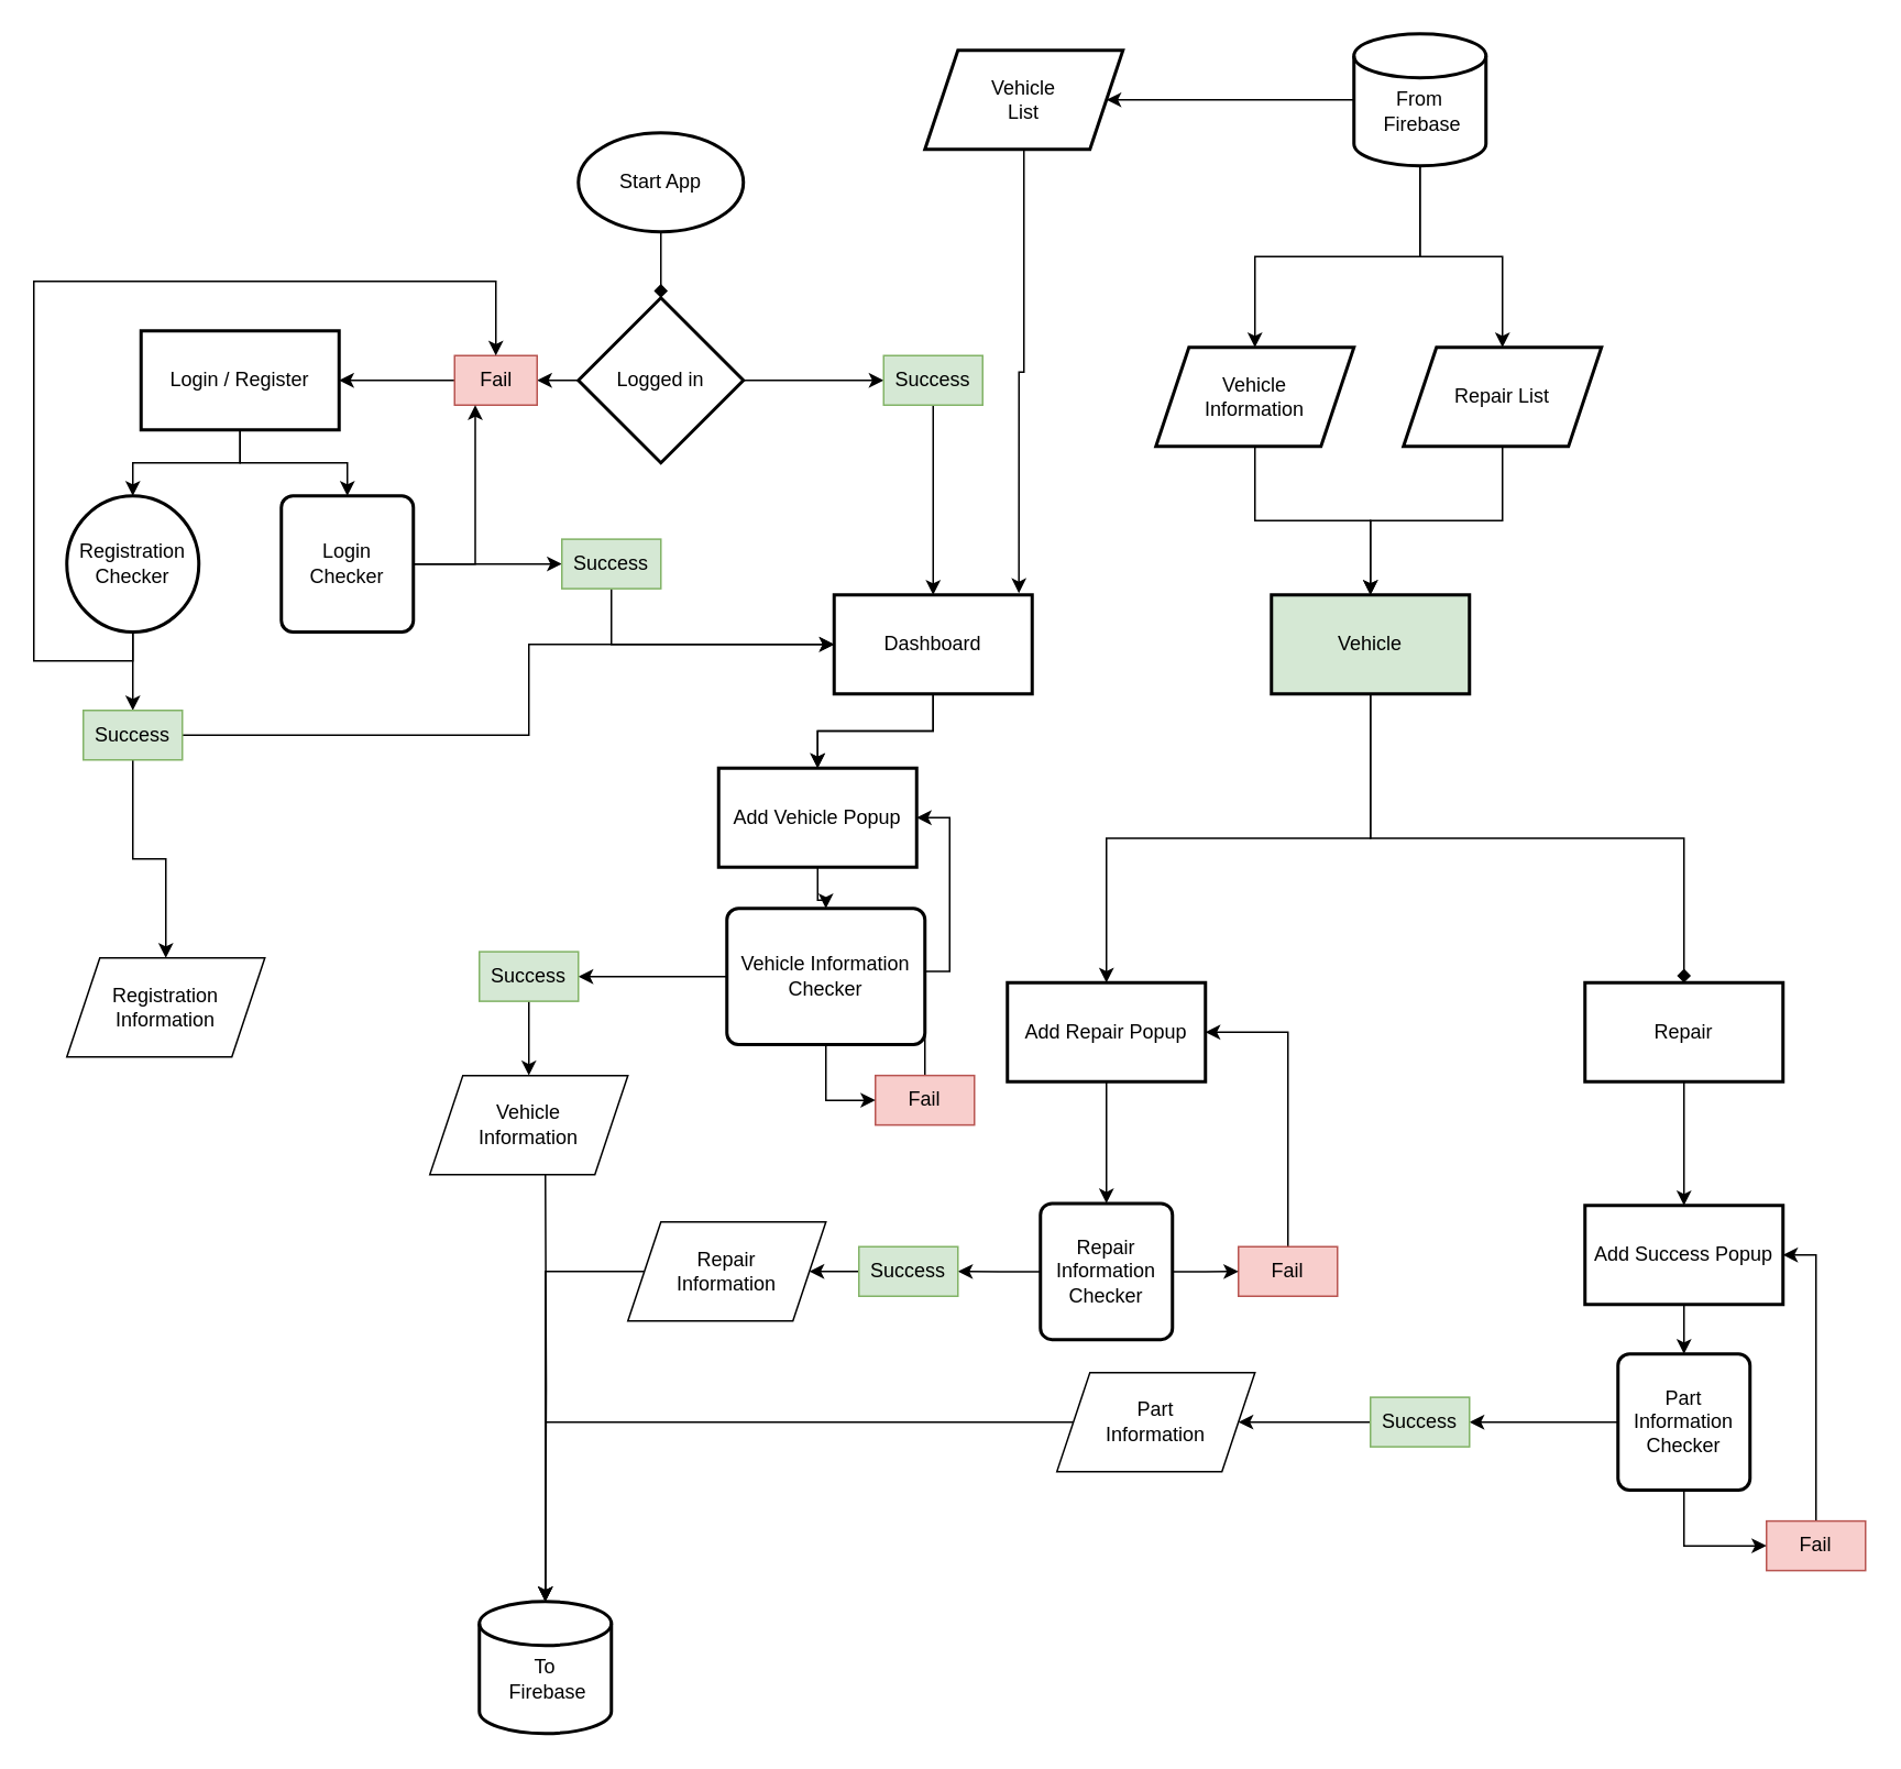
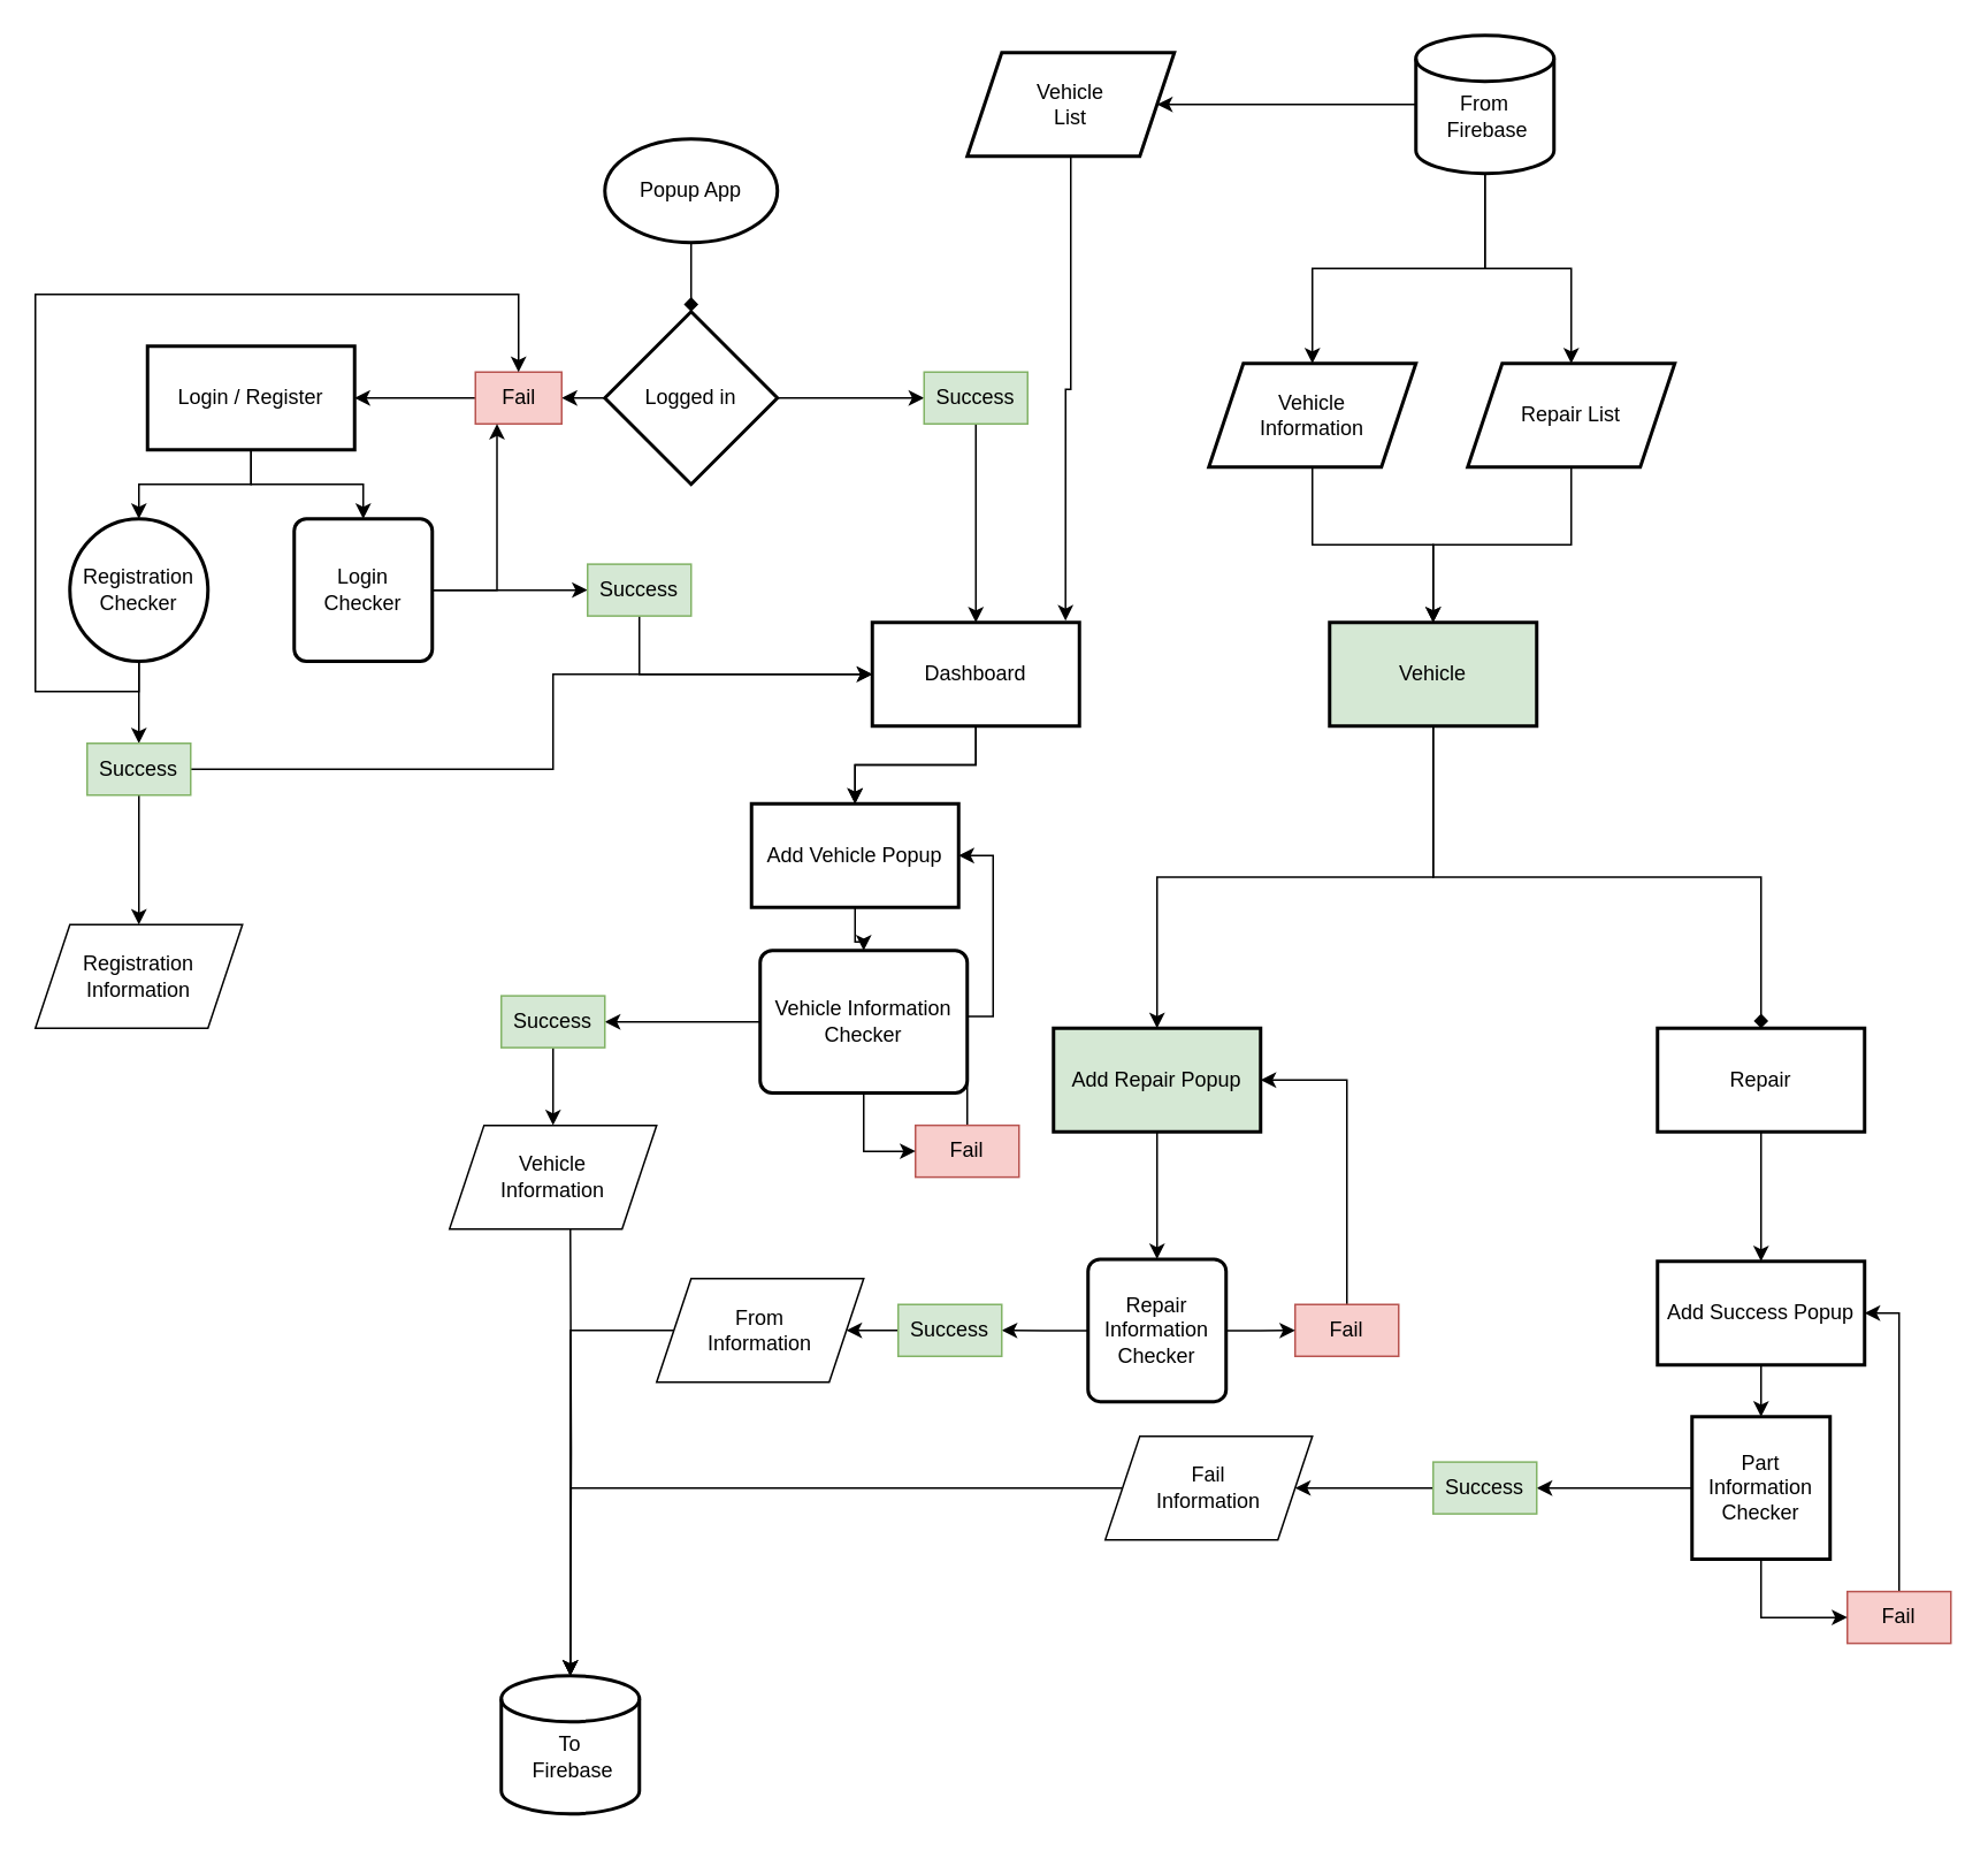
- <mxCell id="3" value="Start App" style="strokeWidth=2;html=1;shape=mxgraph.flowchart.start_1;whiteSpace=wrap;" parent="1" vertex="1"><mxGeometry x="350" y="80" width="100" height="60" as="geometry" /></mxCell>
+ <mxCell id="3" value="Popup App" style="strokeWidth=2;html=1;shape=mxgraph.flowchart.start_1;whiteSpace=wrap;" parent="1" vertex="1"><mxGeometry x="350" y="80" width="100" height="60" as="geometry" /></mxCell>
- <mxCell id="26" value="Registration&lt;br&gt;Information" style="shape=parallelogram;perimeter=parallelogramPerimeter;whiteSpace=wrap;html=1;fixedSize=1;rounded=0;" parent="1" vertex="1"><mxGeometry x="40" y="580" width="120" height="60" as="geometry" /></mxCell>
+ <mxCell id="26" value="Registration&lt;br&gt;Information" style="shape=parallelogram;perimeter=parallelogramPerimeter;whiteSpace=wrap;html=1;fixedSize=1;rounded=0;" parent="1" vertex="1"><mxGeometry x="20" y="535" width="120" height="60" as="geometry" /></mxCell>
- <mxCell id="42" value="Add Repair Popup" style="whiteSpace=wrap;html=1;strokeWidth=2;" parent="1" vertex="1"><mxGeometry x="610" y="595" width="120" height="60" as="geometry" /></mxCell>
+ <mxCell id="42" value="Add Repair Popup" style="whiteSpace=wrap;html=1;strokeWidth=2;fillColor=#d5e8d4;" parent="1" vertex="1"><mxGeometry x="610" y="595" width="120" height="60" as="geometry" /></mxCell>
- <mxCell id="51" value="Repair &lt;br&gt;Information" style="shape=parallelogram;perimeter=parallelogramPerimeter;whiteSpace=wrap;html=1;fixedSize=1;rounded=0;" parent="1" vertex="1"><mxGeometry x="380" y="740" width="120" height="60" as="geometry" /></mxCell>
+ <mxCell id="51" value="From &lt;br&gt;Information" style="shape=parallelogram;perimeter=parallelogramPerimeter;whiteSpace=wrap;html=1;fixedSize=1;rounded=0;" parent="1" vertex="1"><mxGeometry x="380" y="740" width="120" height="60" as="geometry" /></mxCell>
- <mxCell id="62" value="Part&lt;br&gt;Information" style="shape=parallelogram;perimeter=parallelogramPerimeter;whiteSpace=wrap;html=1;fixedSize=1;rounded=0;" parent="1" vertex="1"><mxGeometry x="640" y="831.25" width="120" height="60" as="geometry" /></mxCell>
+ <mxCell id="62" value="Fail&lt;br&gt;Information" style="shape=parallelogram;perimeter=parallelogramPerimeter;whiteSpace=wrap;html=1;fixedSize=1;rounded=0;" parent="1" vertex="1"><mxGeometry x="640" y="831.25" width="120" height="60" as="geometry" /></mxCell>
- <mxCell id="58" value="Part Information&lt;br&gt;Checker" style="rounded=1;whiteSpace=wrap;html=1;absoluteArcSize=1;arcSize=14;strokeWidth=2;" parent="1" vertex="1"><mxGeometry x="980" y="820" width="80" height="82.5" as="geometry" /></mxCell>
+ <mxCell id="58" value="Part Information&lt;br&gt;Checker" style="whiteSpace=wrap;html=1;absoluteArcSize=1;arcSize=14;strokeWidth=2;rounded=0;" parent="1" vertex="1"><mxGeometry x="980" y="820" width="80" height="82.5" as="geometry" /></mxCell>
